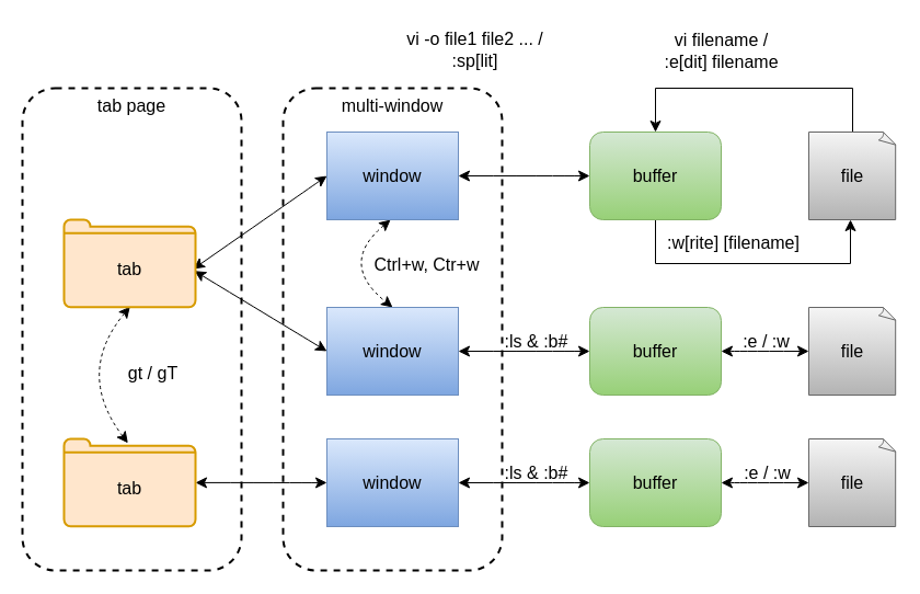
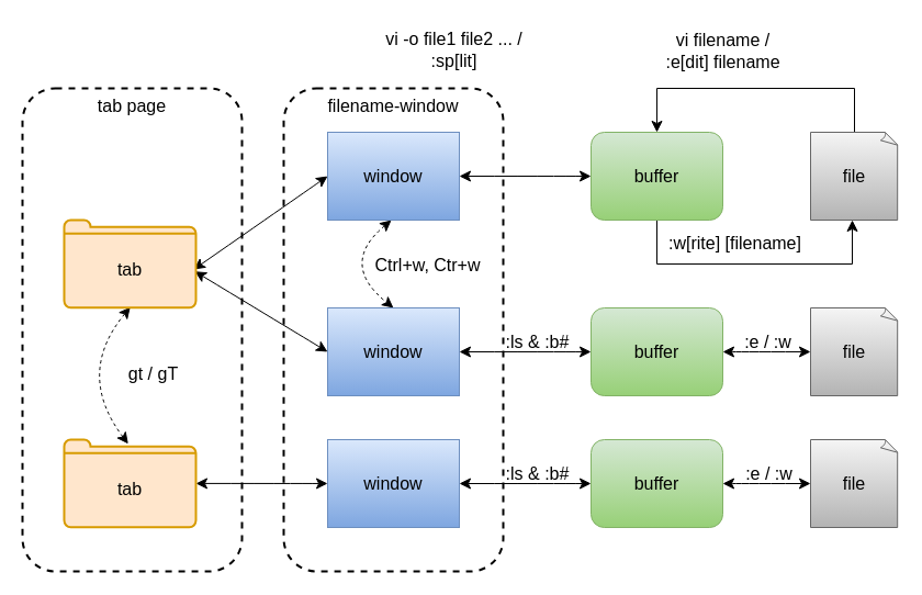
- <mxCell id="31" value="vi -o file1 file2 ... /&lt;br&gt;:sp[lit]" style="text;html=1;align=center;verticalAlign=middle;resizable=0;points=[];autosize=1;strokeColor=none;fillColor=none;fontSize=16;" parent="1" vertex="1"><mxGeometry x="358" y="20" width="150" height="50" as="geometry" /></mxCell>
+ <mxCell id="31" value="vi -o file1 file2 ... /&lt;br&gt;:sp[lit]" style="text;html=1;align=center;verticalAlign=middle;resizable=0;points=[];autosize=1;strokeColor=none;fillColor=none;fontSize=16;" parent="1" vertex="1"><mxGeometry x="338" y="20" width="150" height="50" as="geometry" /></mxCell>
- <mxCell id="3" value="multi-window" style="rounded=1;whiteSpace=wrap;html=1;fontSize=16;verticalAlign=top;fillColor=none;dashed=1;strokeWidth=2;" parent="1" vertex="1"><mxGeometry x="258" y="80" width="200" height="440" as="geometry" /></mxCell>
+ <mxCell id="3" value="filename-window" style="rounded=1;whiteSpace=wrap;html=1;fontSize=16;verticalAlign=top;fillColor=none;dashed=1;strokeWidth=2;" parent="1" vertex="1"><mxGeometry x="258" y="80" width="200" height="440" as="geometry" /></mxCell>
